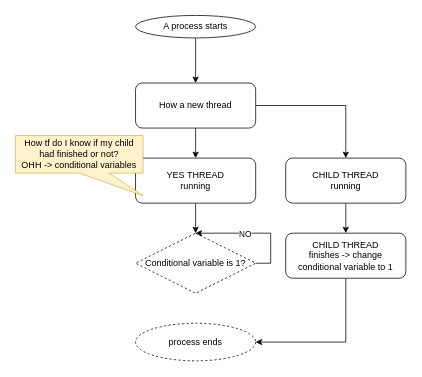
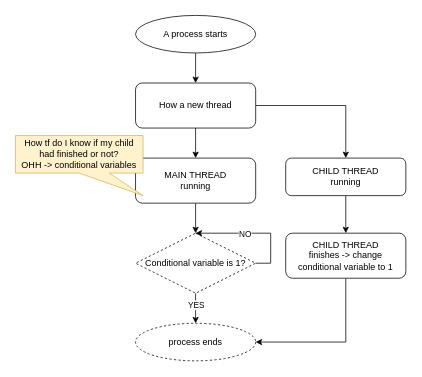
- <mxCell id="6" value="A process starts" style="ellipse;whiteSpace=wrap;html=1;" vertex="1" parent="1"><mxGeometry x="180" y="20" width="160" height="30" as="geometry" /></mxCell>
+ <mxCell id="6" value="A process starts" style="ellipse;whiteSpace=wrap;html=1;" vertex="1" parent="1"><mxGeometry x="180" y="20" width="160" height="50" as="geometry" /></mxCell>
- <mxCell id="10" value="YES THREAD&lt;div&gt;running&lt;/div&gt;" style="rounded=1;whiteSpace=wrap;html=1;" vertex="1" parent="1"><mxGeometry x="180" y="210" width="160" height="60" as="geometry" /></mxCell>
+ <mxCell id="10" value="MAIN THREAD&lt;div&gt;running&lt;/div&gt;" style="rounded=1;whiteSpace=wrap;html=1;" vertex="1" parent="1"><mxGeometry x="180" y="210" width="160" height="60" as="geometry" /></mxCell>
- <mxCell id="8" value="CHILD THREAD&lt;div&gt;running&lt;/div&gt;" style="rounded=1;whiteSpace=wrap;html=1;" vertex="1" parent="1"><mxGeometry x="380" y="210" width="160" height="60" as="geometry" /></mxCell>
+ <mxCell id="8" value="CHILD THREAD&lt;div&gt;running&lt;/div&gt;" style="rounded=1;whiteSpace=wrap;html=1;" vertex="1" parent="1"><mxGeometry x="380" y="210" width="160" height="50" as="geometry" /></mxCell>
+ <mxCell id="12" style="edgeStyle=orthogonalEdgeStyle;rounded=0;orthogonalLoop=1;jettySize=auto;html=1;exitX=0.5;exitY=1;exitDx=0;exitDy=0;entryX=0.5;entryY=0;entryDx=0;entryDy=0;" edge="1" parent="1" source="14" target="19"><mxGeometry relative="1" as="geometry" /></mxCell>
+ <mxCell id="13" value="YES" style="edgeLabel;html=1;align=center;verticalAlign=middle;resizable=0;points=[];" vertex="1" connectable="0" parent="12"><mxGeometry x="-0.252" y="-1" relative="1" as="geometry"><mxPoint x="1" as="offset" /></mxGeometry></mxCell>
